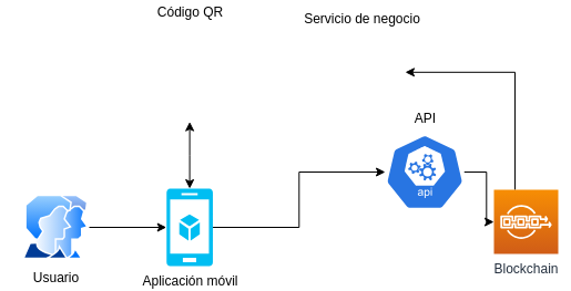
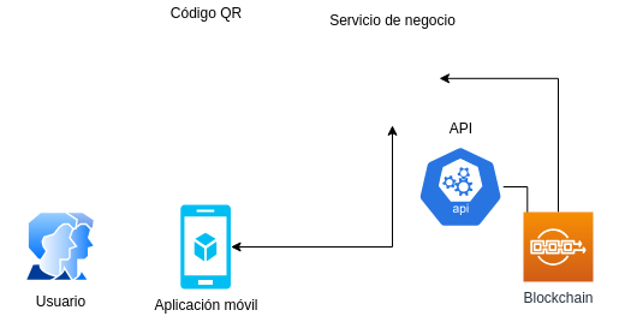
- <mxCell id="2" style="edgeStyle=orthogonalEdgeStyle;rounded=0;orthogonalLoop=1;jettySize=auto;html=1;entryX=0.5;entryY=1;entryDx=0;entryDy=0;startArrow=classic;startFill=1;" edge="1" parent="1" source="4" target="9"><mxGeometry relative="1" as="geometry" /></mxCell>
+ <mxCell id="2" style="edgeStyle=orthogonalEdgeStyle;rounded=0;orthogonalLoop=1;jettySize=auto;html=1;startArrow=classic;startFill=1;" edge="1" parent="1" source="4" target="10"><mxGeometry relative="1" as="geometry" /></mxCell>
- <mxCell id="3" style="edgeStyle=orthogonalEdgeStyle;rounded=0;orthogonalLoop=1;jettySize=auto;html=1;" edge="1" parent="1" source="4" target="6"><mxGeometry relative="1" as="geometry" /></mxCell>
- <mxCell id="8" value="Blockchain" style="points=[[0,0,0],[0.25,0,0],[0.5,0,0],[0.75,0,0],[1,0,0],[0,1,0],[0.25,1,0],[0.5,1,0],[0.75,1,0],[1,1,0],[0,0.25,0],[0,0.5,0],[0,0.75,0],[1,0.25,0],[1,0.5,0],[1,0.75,0]];outlineConnect=0;fontColor=#232F3E;gradientColor=#F78E04;gradientDirection=north;fillColor=#D05C17;strokeColor=#ffffff;dashed=0;verticalLabelPosition=bottom;verticalAlign=top;align=center;html=1;fontSize=12;fontStyle=0;aspect=fixed;shape=mxgraph.aws4.resourceIcon;resIcon=mxgraph.aws4.managed_blockchain;" vertex="1" parent="1"><mxGeometry x="445" y="171.1" width="58" height="58" as="geometry" /></mxCell>
+ <mxCell id="8" value="Blockchain" style="points=[[0,0,0],[0.25,0,0],[0.5,0,0],[0.75,0,0],[1,0,0],[0,1,0],[0.25,1,0],[0.5,1,0],[0.75,1,0],[1,1,0],[0,0.25,0],[0,0.5,0],[0,0.75,0],[1,0.25,0],[1,0.5,0],[1,0.75,0]];outlineConnect=0;fontColor=#232F3E;gradientColor=#F78E04;gradientDirection=north;fillColor=#D05C17;strokeColor=#ffffff;dashed=0;verticalLabelPosition=bottom;verticalAlign=top;align=center;html=1;fontSize=12;fontStyle=0;aspect=fixed;shape=mxgraph.aws4.resourceIcon;resIcon=mxgraph.aws4.managed_blockchain;" vertex="1" parent="1"><mxGeometry x="435" y="176.1" width="58" height="58" as="geometry" /></mxCell>
- <mxCell id="11" style="edgeStyle=orthogonalEdgeStyle;rounded=0;orthogonalLoop=1;jettySize=auto;html=1;entryX=0;entryY=0.5;entryDx=0;entryDy=0;entryPerimeter=0;" edge="1" parent="1" source="12" target="4"><mxGeometry relative="1" as="geometry" /></mxCell>
